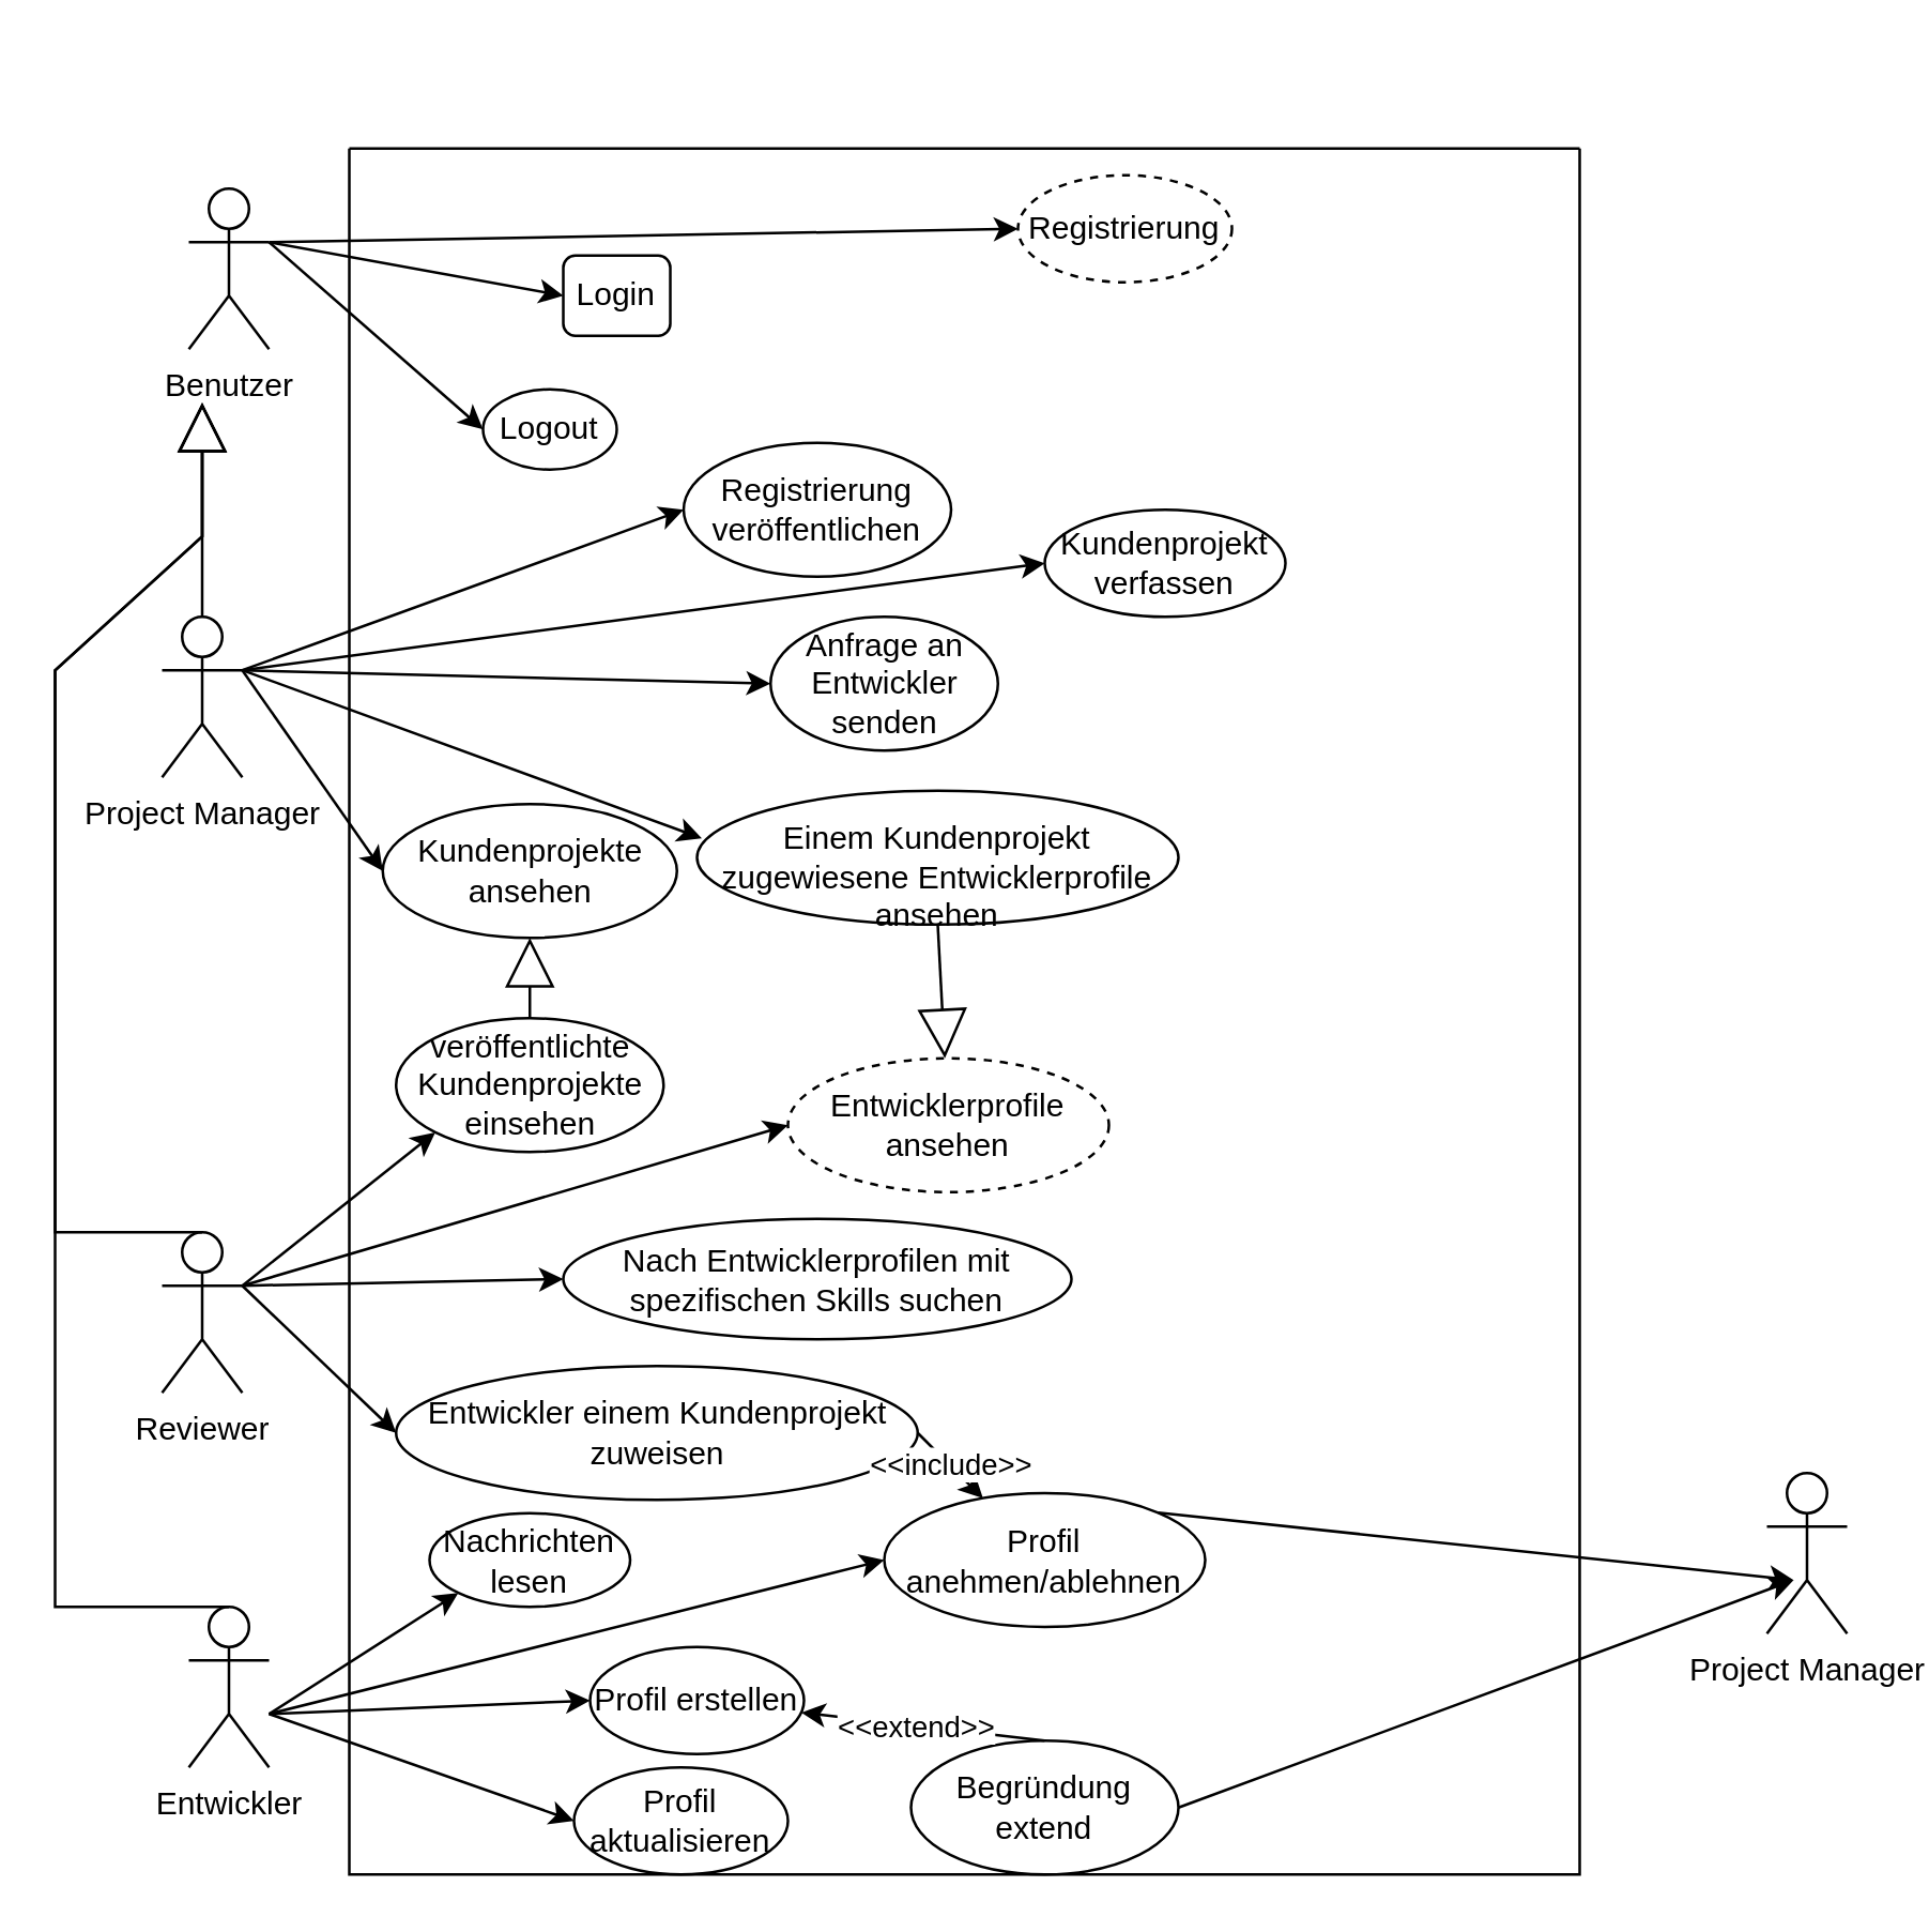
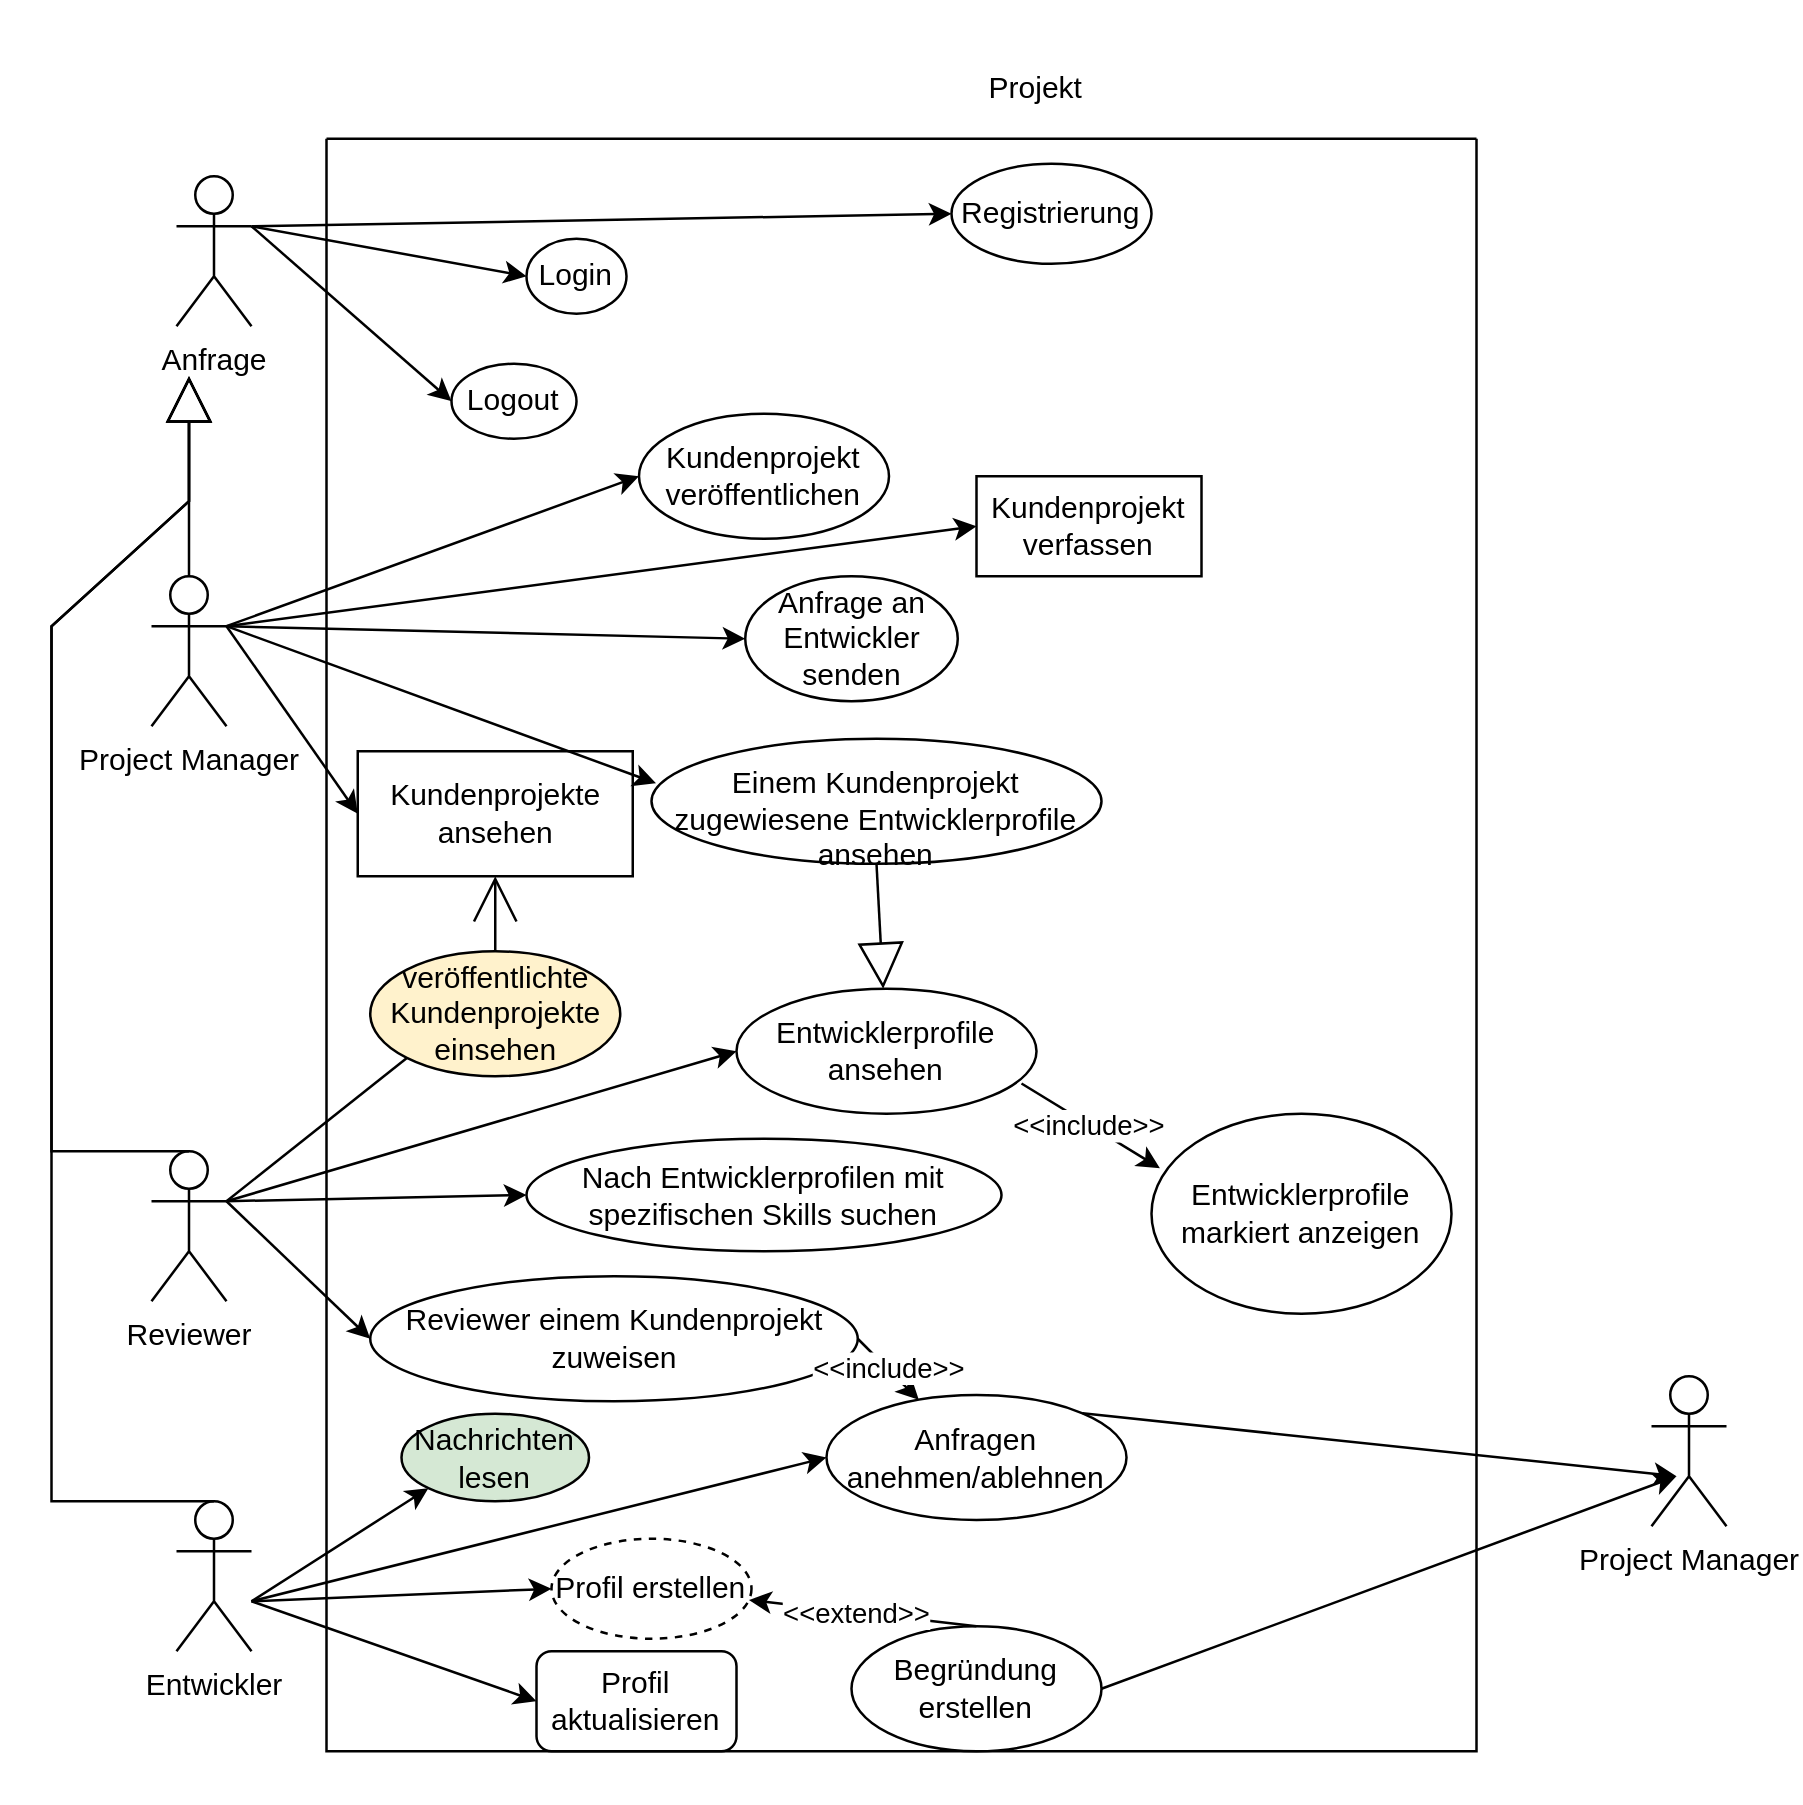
+ <mxCell id="29" value="Projekt" style="text;html=1;strokeColor=none;fillColor=none;align=center;verticalAlign=middle;whiteSpace=wrap;rounded=0;" vertex="1" parent="1"><mxGeometry x="384" y="20" width="60" height="30" as="geometry" /></mxCell>
- <mxCell id="7" value="Registrierung" style="ellipse;whiteSpace=wrap;html=1;dashed=1;" vertex="1" parent="5"><mxGeometry x="250" y="10" width="80" height="40" as="geometry" /></mxCell>
+ <mxCell id="7" value="Registrierung" style="ellipse;whiteSpace=wrap;html=1;" vertex="1" parent="5"><mxGeometry x="250" y="10" width="80" height="40" as="geometry" /></mxCell>
- <mxCell id="6" value="Login" style="whiteSpace=wrap;html=1;rounded=1;" vertex="1" parent="5"><mxGeometry x="80" y="40" width="40" height="30" as="geometry" /></mxCell>
+ <mxCell id="6" value="Login" style="ellipse;whiteSpace=wrap;html=1;" vertex="1" parent="5"><mxGeometry x="80" y="40" width="40" height="30" as="geometry" /></mxCell>
- <mxCell id="33" value="Benutzer" style="shape=umlActor;verticalLabelPosition=bottom;verticalAlign=top;html=1;outlineConnect=0;" vertex="1" parent="1"><mxGeometry x="70" y="70" width="30" height="60" as="geometry" /></mxCell>
+ <mxCell id="33" value="Anfrage" style="shape=umlActor;verticalLabelPosition=bottom;verticalAlign=top;html=1;outlineConnect=0;" vertex="1" parent="1"><mxGeometry x="70" y="70" width="30" height="60" as="geometry" /></mxCell>
- <mxCell id="11" value="Registrierung veröffentlichen" style="ellipse;whiteSpace=wrap;html=1;" vertex="1" parent="5"><mxGeometry x="125" y="110" width="100" height="50" as="geometry" /></mxCell>
+ <mxCell id="11" value="Kundenprojekt veröffentlichen" style="ellipse;whiteSpace=wrap;html=1;" vertex="1" parent="5"><mxGeometry x="125" y="110" width="100" height="50" as="geometry" /></mxCell>
- <mxCell id="9" value="Kundenprojekt verfassen" style="ellipse;whiteSpace=wrap;html=1;" vertex="1" parent="5"><mxGeometry x="260" y="135" width="90" height="40" as="geometry" /></mxCell>
+ <mxCell id="9" value="Kundenprojekt verfassen" style="whiteSpace=wrap;html=1;rounded=0;" vertex="1" parent="5"><mxGeometry x="260" y="135" width="90" height="40" as="geometry" /></mxCell>
- <mxCell id="12" value="Anfrage an Entwickler senden" style="ellipse;whiteSpace=wrap;html=1;" vertex="1" parent="5"><mxGeometry x="157.5" y="175" width="85" height="50" as="geometry" /></mxCell>
+ <mxCell id="12" value="Anfrage an Entwickler senden" style="ellipse;whiteSpace=wrap;html=1;" vertex="1" parent="5"><mxGeometry x="167.5" y="175" width="85" height="50" as="geometry" /></mxCell>
- <mxCell id="14" value="Kundenprojekte ansehen" style="ellipse;whiteSpace=wrap;html=1;" vertex="1" parent="5"><mxGeometry x="12.5" y="245" width="110" height="50" as="geometry" /></mxCell>
+ <mxCell id="14" value="Kundenprojekte ansehen" style="whiteSpace=wrap;html=1;rounded=0;" vertex="1" parent="5"><mxGeometry x="12.5" y="245" width="110" height="50" as="geometry" /></mxCell>
- <mxCell id="24" value="" style="endArrow=block;endSize=16;endFill=0;html=1;rounded=0;entryX=0.5;entryY=1;entryDx=0;entryDy=0;exitX=0.5;exitY=0;exitDx=0;exitDy=0;" edge="1" parent="5" source="18" target="14"><mxGeometry width="160" relative="1" as="geometry"><mxPoint x="290" y="340" as="sourcePoint" /><mxPoint x="450" y="340" as="targetPoint" /></mxGeometry></mxCell>
+ <mxCell id="24" value="" style="endArrow=open;endSize=16;endFill=0;html=1;rounded=0;entryX=0.5;entryY=1;entryDx=0;entryDy=0;exitX=0.5;exitY=0;exitDx=0;exitDy=0;" edge="1" parent="5" source="18" target="14"><mxGeometry width="160" relative="1" as="geometry"><mxPoint x="290" y="340" as="sourcePoint" /><mxPoint x="450" y="340" as="targetPoint" /></mxGeometry></mxCell>
- <mxCell id="18" value="&lt;div&gt;veröffentlichte&lt;br&gt;&lt;/div&gt;&lt;div&gt;Kundenprojekte einsehen&lt;/div&gt;" style="ellipse;whiteSpace=wrap;html=1;" vertex="1" parent="5"><mxGeometry x="17.5" y="325" width="100" height="50" as="geometry" /></mxCell>
+ <mxCell id="18" value="&lt;div&gt;veröffentlichte&lt;br&gt;&lt;/div&gt;&lt;div&gt;Kundenprojekte einsehen&lt;/div&gt;" style="ellipse;whiteSpace=wrap;html=1;fillColor=#fff2cc;" vertex="1" parent="5"><mxGeometry x="17.5" y="325" width="100" height="50" as="geometry" /></mxCell>
- <mxCell id="21" value="Entwicklerprofile ansehen" style="ellipse;whiteSpace=wrap;html=1;dashed=1;" vertex="1" parent="5"><mxGeometry x="164" y="340" width="120" height="50" as="geometry" /></mxCell>
+ <mxCell id="21" value="Entwicklerprofile ansehen" style="ellipse;whiteSpace=wrap;html=1;" vertex="1" parent="5"><mxGeometry x="164" y="340" width="120" height="50" as="geometry" /></mxCell>
- <mxCell id="40" value="" style="endArrow=classic;html=1;rounded=0;exitX=1;exitY=0.333;exitDx=0;exitDy=0;exitPerimeter=0;entryX=0;entryY=1;entryDx=0;entryDy=0;" edge="1" parent="1" source="3" target="18"><mxGeometry width="50" height="50" relative="1" as="geometry"><mxPoint x="470" y="440" as="sourcePoint" /><mxPoint x="520" y="390" as="targetPoint" /></mxGeometry></mxCell>
+ <mxCell id="40" value="" style="endArrow=none;html=1;rounded=0;exitX=1;exitY=0.333;exitDx=0;exitDy=0;exitPerimeter=0;entryX=0;entryY=1;entryDx=0;entryDy=0;" edge="1" parent="1" source="3" target="18"><mxGeometry width="50" height="50" relative="1" as="geometry"><mxPoint x="470" y="440" as="sourcePoint" /><mxPoint x="520" y="390" as="targetPoint" /></mxGeometry></mxCell>
+ <mxCell id="27" value="&amp;lt;&amp;lt;include&amp;gt;&amp;gt;" style="endArrow=classic;html=1;rounded=0;exitX=0.95;exitY=0.758;exitDx=0;exitDy=0;entryX=0.028;entryY=0.272;entryDx=0;entryDy=0;exitPerimeter=0;entryPerimeter=0;" edge="1" parent="5" source="21" target="20"><mxGeometry width="50" height="50" relative="1" as="geometry"><mxPoint x="370" y="385" as="sourcePoint" /><mxPoint x="420" y="335" as="targetPoint" /></mxGeometry></mxCell>
+ <mxCell id="20" value="Entwicklerprofile markiert anzeigen" style="ellipse;whiteSpace=wrap;html=1;" vertex="1" parent="5"><mxGeometry x="330" y="390" width="120" height="80" as="geometry" /></mxCell>
- <mxCell id="22" value="Entwickler einem Kundenprojekt zuweisen" style="ellipse;whiteSpace=wrap;html=1;" vertex="1" parent="5"><mxGeometry x="17.5" y="455" width="195" height="50" as="geometry" /></mxCell>
+ <mxCell id="22" value="Reviewer einem Kundenprojekt zuweisen" style="ellipse;whiteSpace=wrap;html=1;" vertex="1" parent="5"><mxGeometry x="17.5" y="455" width="195" height="50" as="geometry" /></mxCell>
- <mxCell id="28" value="Nachrichten lesen" style="ellipse;whiteSpace=wrap;html=1;" vertex="1" parent="5"><mxGeometry x="30" y="510" width="75" height="35" as="geometry" /></mxCell>
+ <mxCell id="28" value="Nachrichten lesen" style="ellipse;whiteSpace=wrap;html=1;fillColor=#d5e8d4;" vertex="1" parent="5"><mxGeometry x="30" y="510" width="75" height="35" as="geometry" /></mxCell>
- <mxCell id="15" value="Profil anehmen/ablehnen" style="ellipse;whiteSpace=wrap;html=1;" vertex="1" parent="5"><mxGeometry x="200" y="502.5" width="120" height="50" as="geometry" /></mxCell>
+ <mxCell id="15" value="Anfragen anehmen/ablehnen" style="ellipse;whiteSpace=wrap;html=1;" vertex="1" parent="5"><mxGeometry x="200" y="502.5" width="120" height="50" as="geometry" /></mxCell>
- <mxCell id="17" value="Profil erstellen" style="ellipse;whiteSpace=wrap;html=1;" vertex="1" parent="5"><mxGeometry x="90" y="560" width="80" height="40" as="geometry" /></mxCell>
+ <mxCell id="17" value="Profil erstellen" style="ellipse;whiteSpace=wrap;html=1;dashed=1;" vertex="1" parent="5"><mxGeometry x="90" y="560" width="80" height="40" as="geometry" /></mxCell>
- <mxCell id="13" value="Begründung extend" style="ellipse;whiteSpace=wrap;html=1;" vertex="1" parent="5"><mxGeometry x="210" y="595" width="100" height="50" as="geometry" /></mxCell>
+ <mxCell id="13" value="Begründung erstellen" style="ellipse;whiteSpace=wrap;html=1;" vertex="1" parent="5"><mxGeometry x="210" y="595" width="100" height="50" as="geometry" /></mxCell>
- <mxCell id="16" value="Profil aktualisieren" style="ellipse;whiteSpace=wrap;html=1;" vertex="1" parent="5"><mxGeometry x="84" y="605" width="80" height="40" as="geometry" /></mxCell>
+ <mxCell id="16" value="Profil aktualisieren" style="whiteSpace=wrap;html=1;rounded=1;" vertex="1" parent="5"><mxGeometry x="84" y="605" width="80" height="40" as="geometry" /></mxCell>
